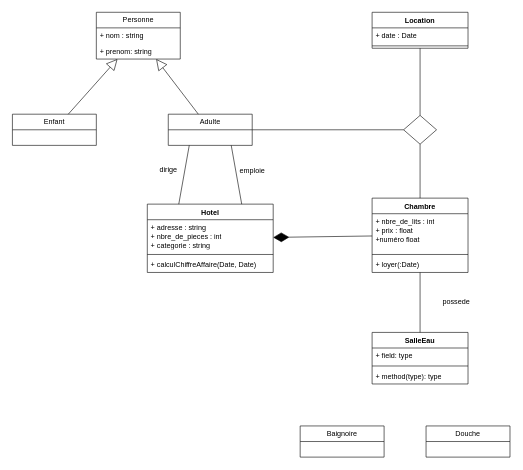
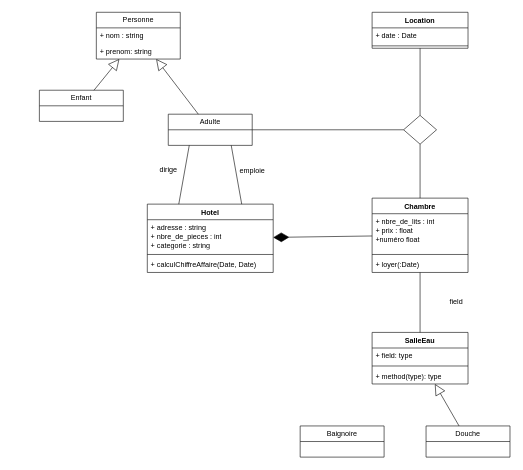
- <mxCell id="9" value="Enfant" style="swimlane;fontStyle=0;childLayout=stackLayout;horizontal=1;startSize=26;fillColor=none;horizontalStack=0;resizeParent=1;resizeParentMax=0;resizeLast=0;collapsible=1;marginBottom=0;whiteSpace=wrap;html=1;" vertex="1" parent="1"><mxGeometry x="20" y="190" width="140" height="52" as="geometry" /></mxCell>
+ <mxCell id="9" value="Enfant" style="swimlane;fontStyle=0;childLayout=stackLayout;horizontal=1;startSize=26;fillColor=none;horizontalStack=0;resizeParent=1;resizeParentMax=0;resizeLast=0;collapsible=1;marginBottom=0;whiteSpace=wrap;html=1;" vertex="1" parent="1"><mxGeometry x="65" y="150" width="140" height="52" as="geometry" /></mxCell>
- <mxCell id="33" value="possede" style="text;html=1;align=center;verticalAlign=middle;resizable=0;points=[];autosize=1;strokeColor=none;fillColor=none;" vertex="1" parent="1"><mxGeometry x="725" y="488" width="70" height="30" as="geometry" /></mxCell>
+ <mxCell id="33" value="field" style="text;html=1;align=center;verticalAlign=middle;resizable=0;points=[];autosize=1;strokeColor=none;fillColor=none;" vertex="1" parent="1"><mxGeometry x="725" y="488" width="70" height="30" as="geometry" /></mxCell>
+ <mxCell id="31" value="" style="endArrow=block;endSize=16;endFill=0;html=1;rounded=0;" edge="1" parent="1" source="22" target="18"><mxGeometry width="160" relative="1" as="geometry"><mxPoint x="608" y="720" as="sourcePoint" /><mxPoint x="684" y="650" as="targetPoint" /></mxGeometry></mxCell>
